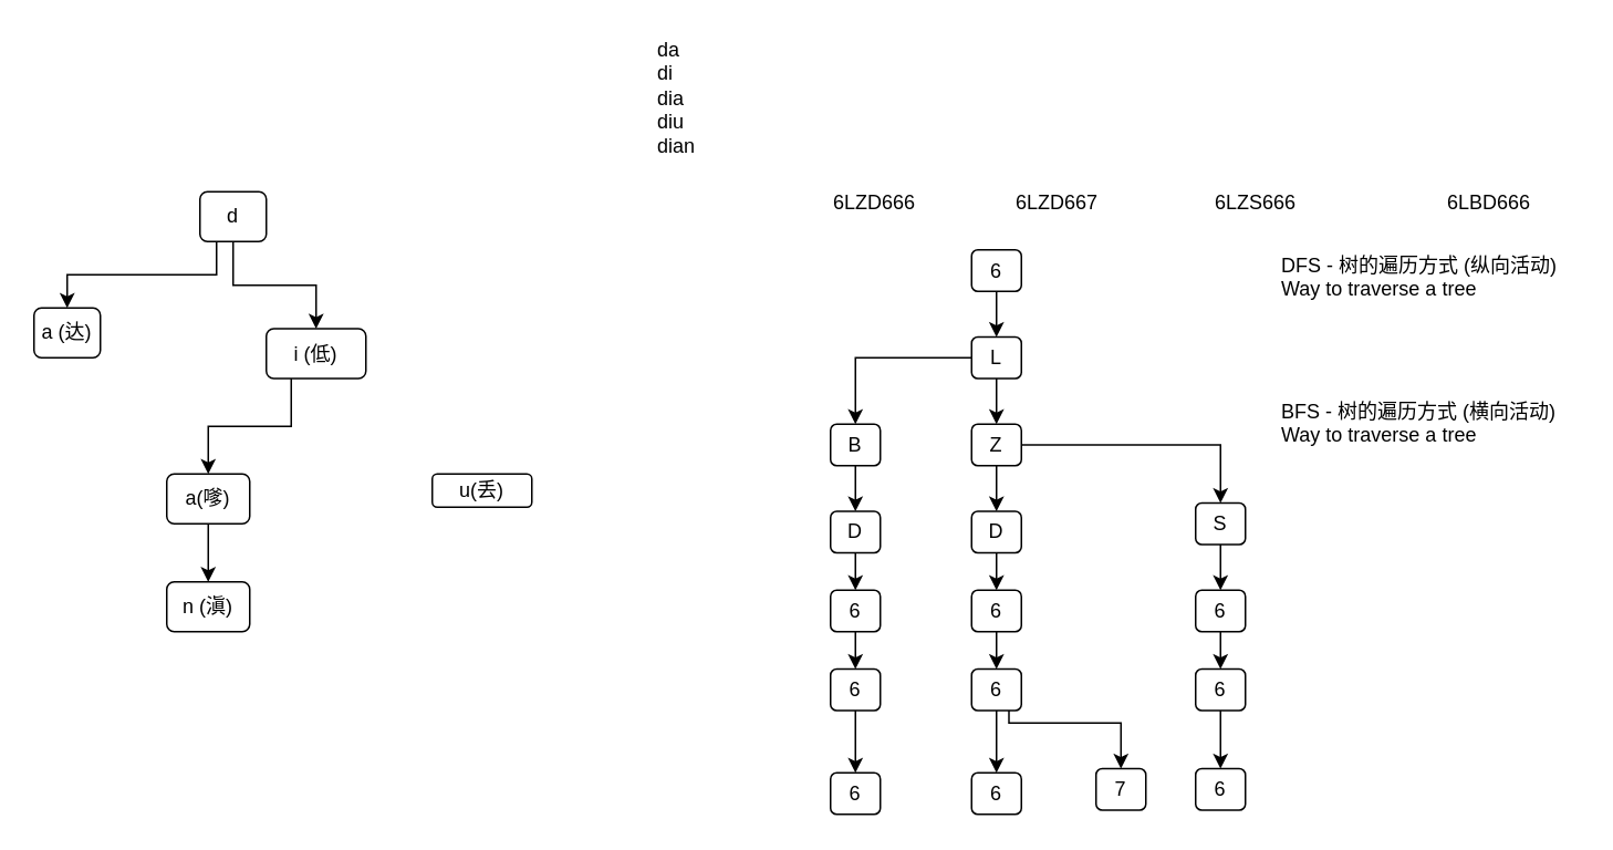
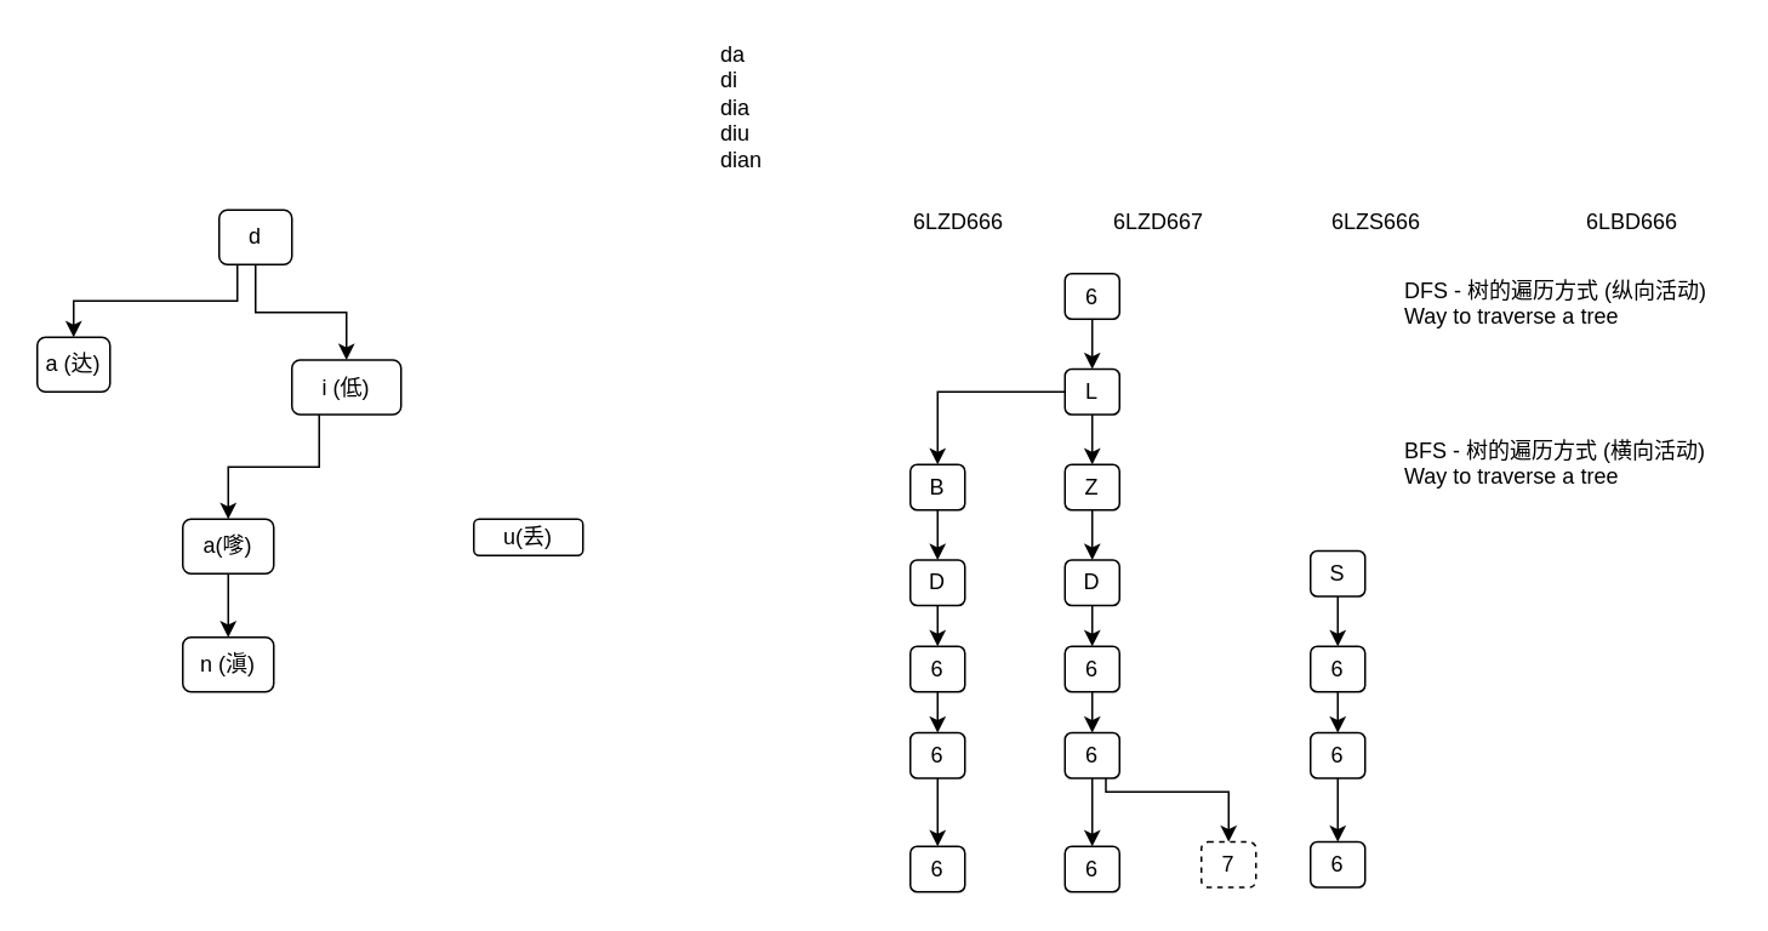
- <mxCell id="19" style="edgeStyle=orthogonalEdgeStyle;rounded=0;orthogonalLoop=1;jettySize=auto;html=1;exitX=1;exitY=0.5;exitDx=0;exitDy=0;entryX=0.5;entryY=0;entryDx=0;entryDy=0;" parent="1" source="20" target="34" edge="1"><mxGeometry relative="1" as="geometry" /></mxCell>
- <mxCell id="31" value="7" style="rounded=1;whiteSpace=wrap;html=1;" parent="1" vertex="1"><mxGeometry x="660" y="462.5" width="30" height="25" as="geometry" /></mxCell>
+ <mxCell id="31" value="7" style="rounded=1;whiteSpace=wrap;html=1;dashed=1;" parent="1" vertex="1"><mxGeometry x="660" y="462.5" width="30" height="25" as="geometry" /></mxCell>
